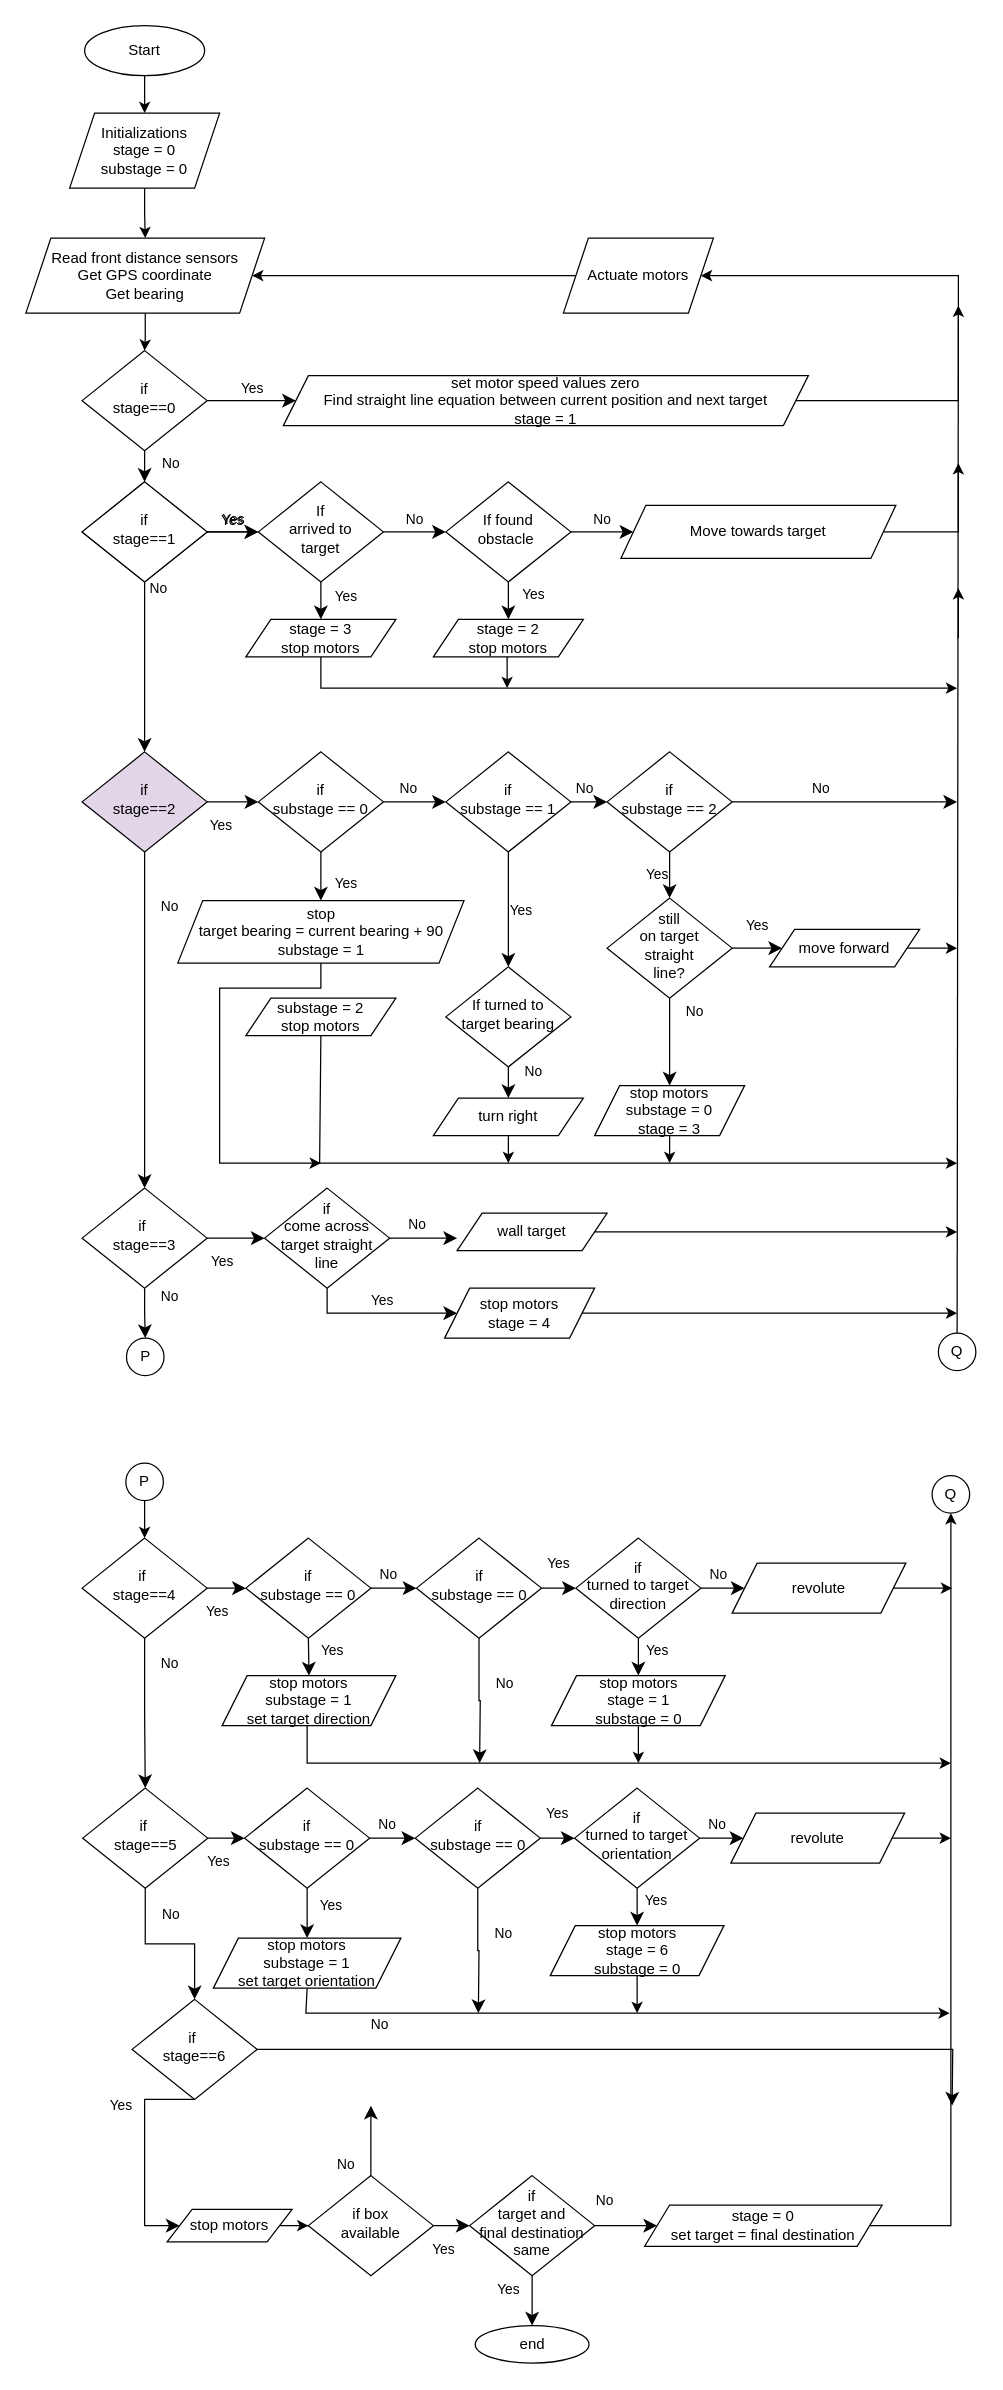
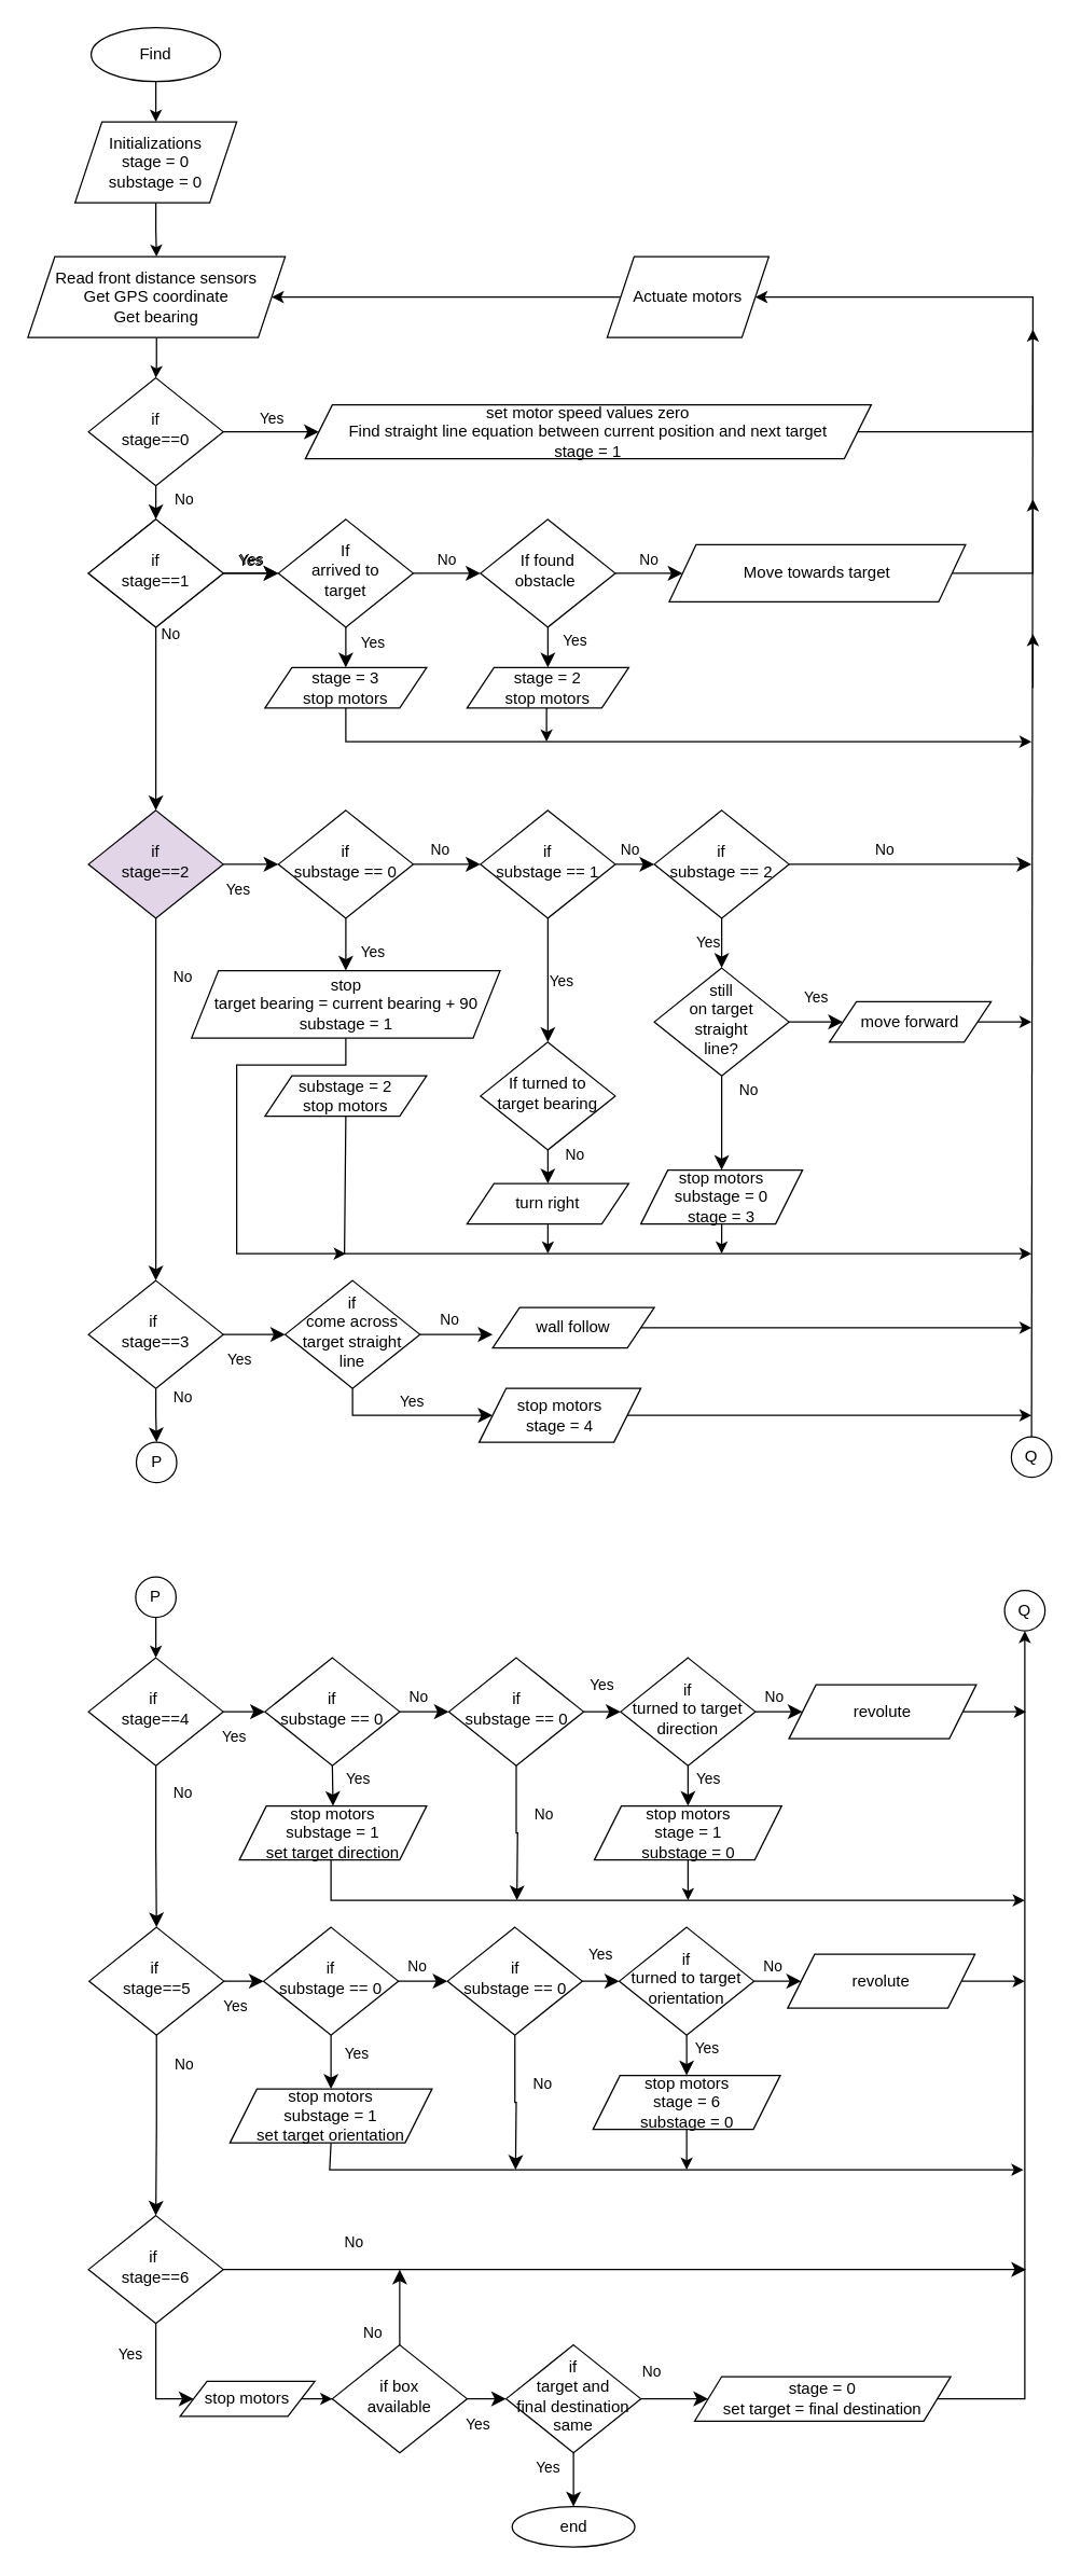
- <mxCell id="3" value="Start" style="ellipse;whiteSpace=wrap;html=1;" parent="1" vertex="1"><mxGeometry x="67" y="20" width="96" height="40" as="geometry" /></mxCell>
+ <mxCell id="3" value="Find" style="ellipse;whiteSpace=wrap;html=1;" parent="1" vertex="1"><mxGeometry x="67" y="20" width="96" height="40" as="geometry" /></mxCell>
- <mxCell id="67" value="wall target" style="shape=parallelogram;perimeter=parallelogramPerimeter;whiteSpace=wrap;html=1;fixedSize=1;" parent="1" vertex="1"><mxGeometry x="365" y="970" width="120" height="30" as="geometry" /></mxCell>
+ <mxCell id="67" value="wall follow" style="shape=parallelogram;perimeter=parallelogramPerimeter;whiteSpace=wrap;html=1;fixedSize=1;" parent="1" vertex="1"><mxGeometry x="365" y="970" width="120" height="30" as="geometry" /></mxCell>
- <mxCell id="78" value="if&amp;nbsp;&lt;br&gt;stage==6" style="rhombus;whiteSpace=wrap;html=1;shadow=0;fontFamily=Helvetica;fontSize=12;align=center;strokeWidth=1;spacing=6;spacingTop=-4;" parent="1" vertex="1"><mxGeometry x="105" y="1599" width="100" height="80" as="geometry" /></mxCell>
+ <mxCell id="78" value="if&amp;nbsp;&lt;br&gt;stage==6" style="rhombus;whiteSpace=wrap;html=1;shadow=0;fontFamily=Helvetica;fontSize=12;align=center;strokeWidth=1;spacing=6;spacingTop=-4;" parent="1" vertex="1"><mxGeometry x="65" y="1644" width="100" height="80" as="geometry" /></mxCell>
